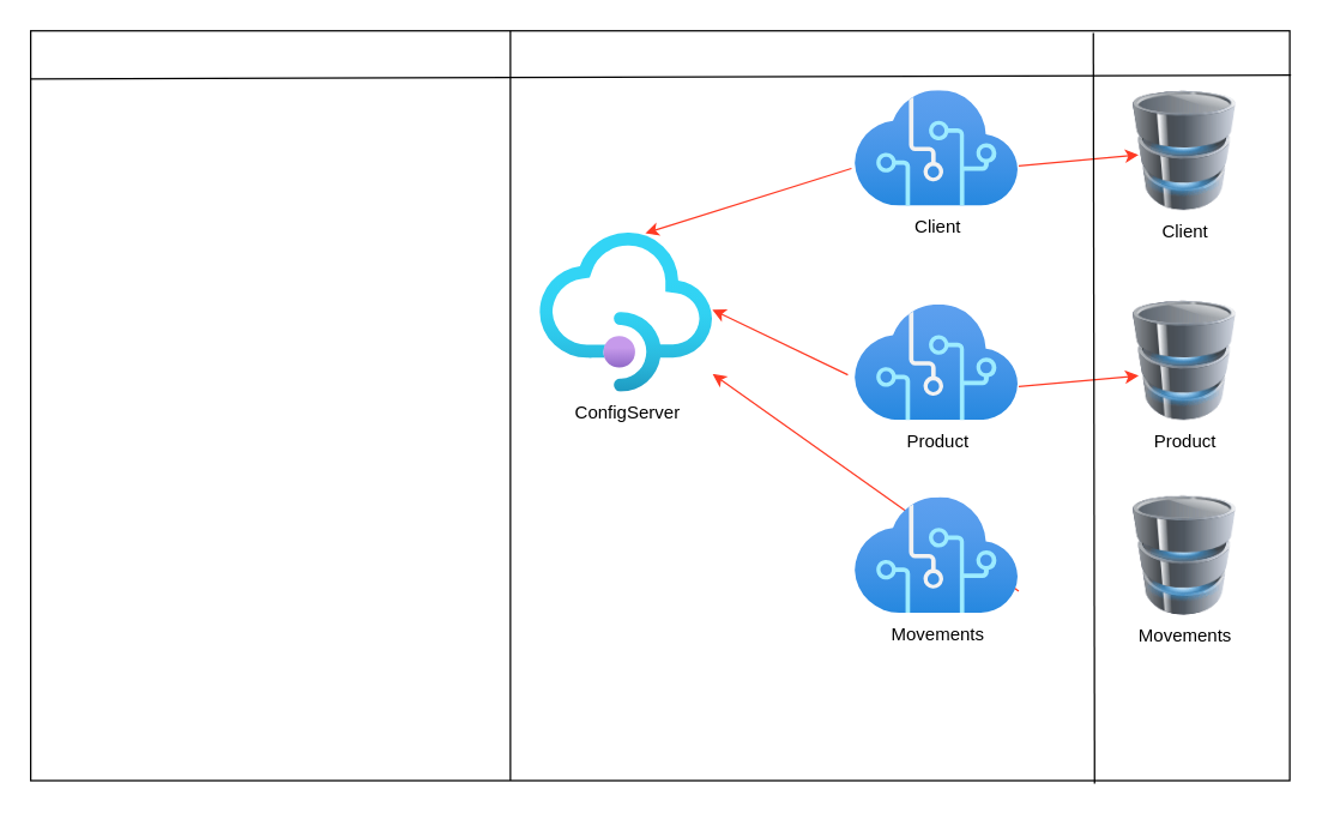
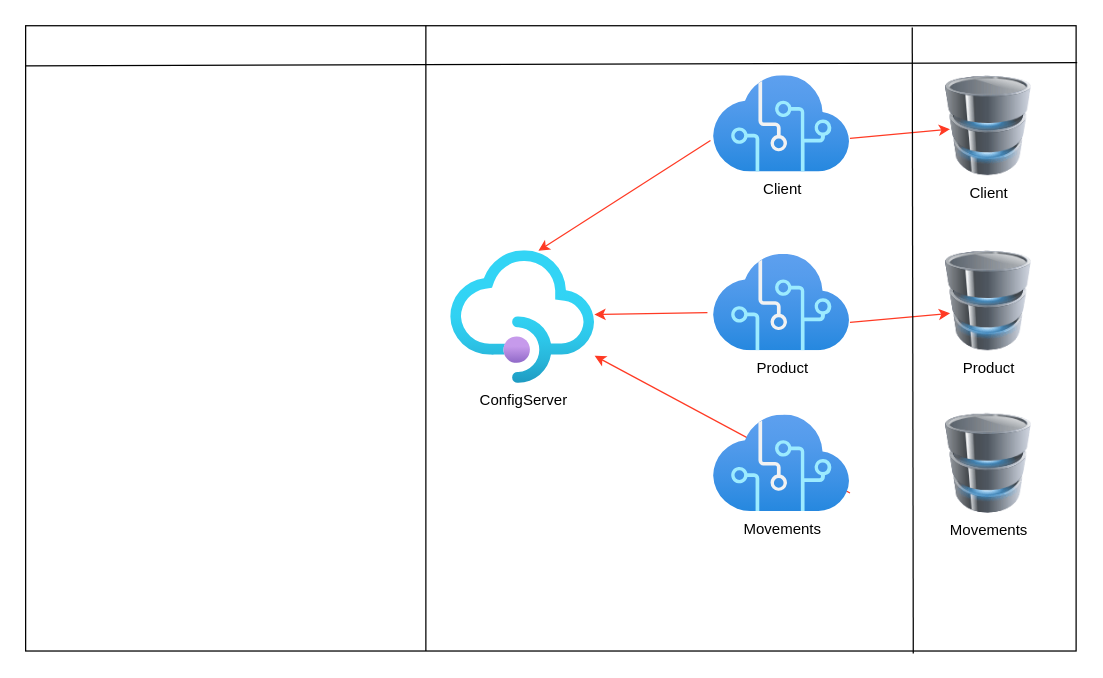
- <mxCell id="14" value="ConfigServer" style="aspect=fixed;html=1;points=[];align=center;image;fontSize=12;image=img/lib/azure2/app_services/API_Management_Services.svg;fontColor=#000000;" vertex="1" parent="1"><mxGeometry x="360" y="155" width="115" height="106.15" as="geometry" /></mxCell>
+ <mxCell id="14" value="ConfigServer" style="aspect=fixed;html=1;points=[];align=center;image;fontSize=12;image=img/lib/azure2/app_services/API_Management_Services.svg;fontColor=#000000;" vertex="1" parent="1"><mxGeometry x="360" y="200" width="115" height="106.15" as="geometry" /></mxCell>
